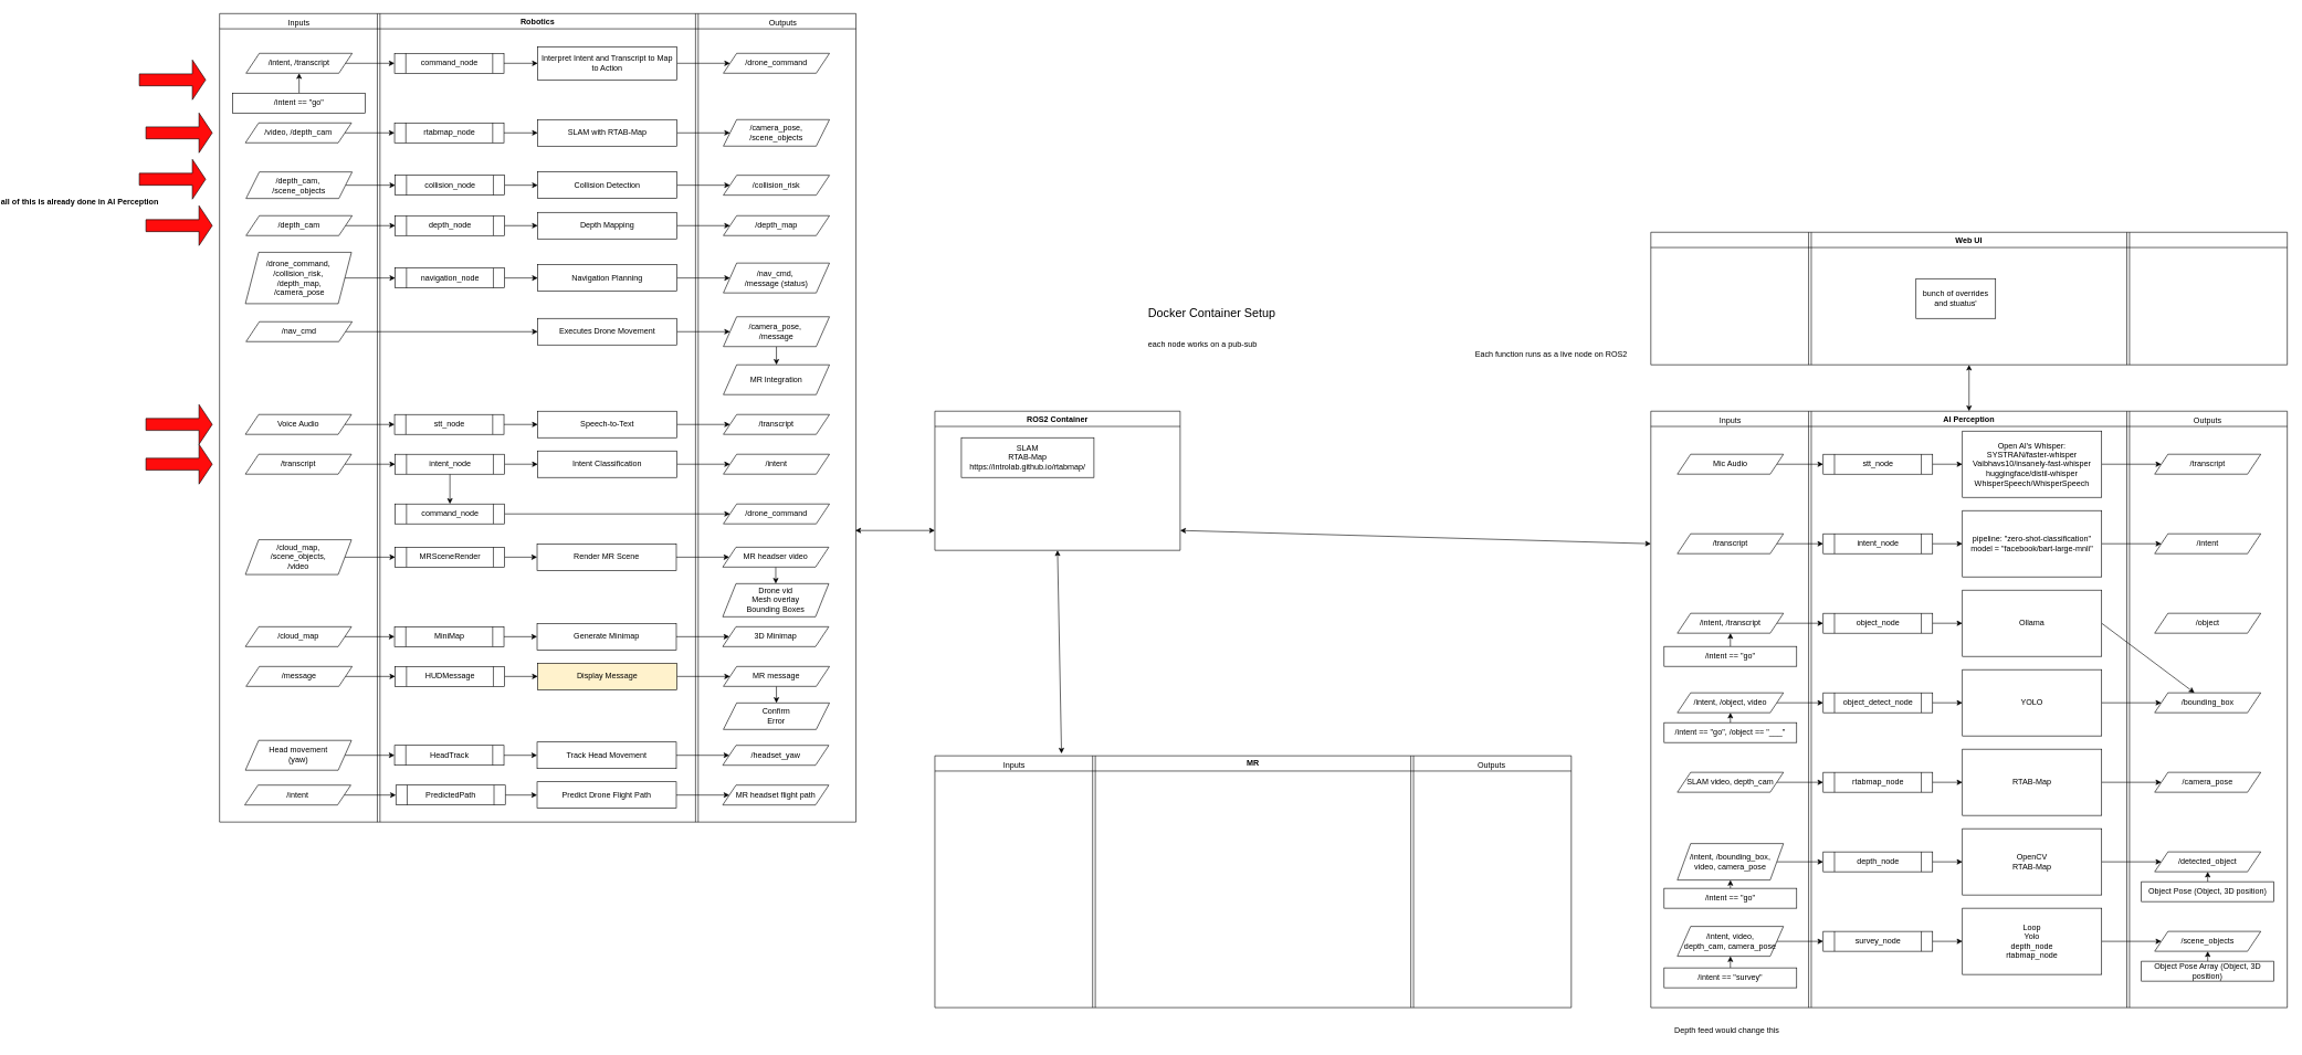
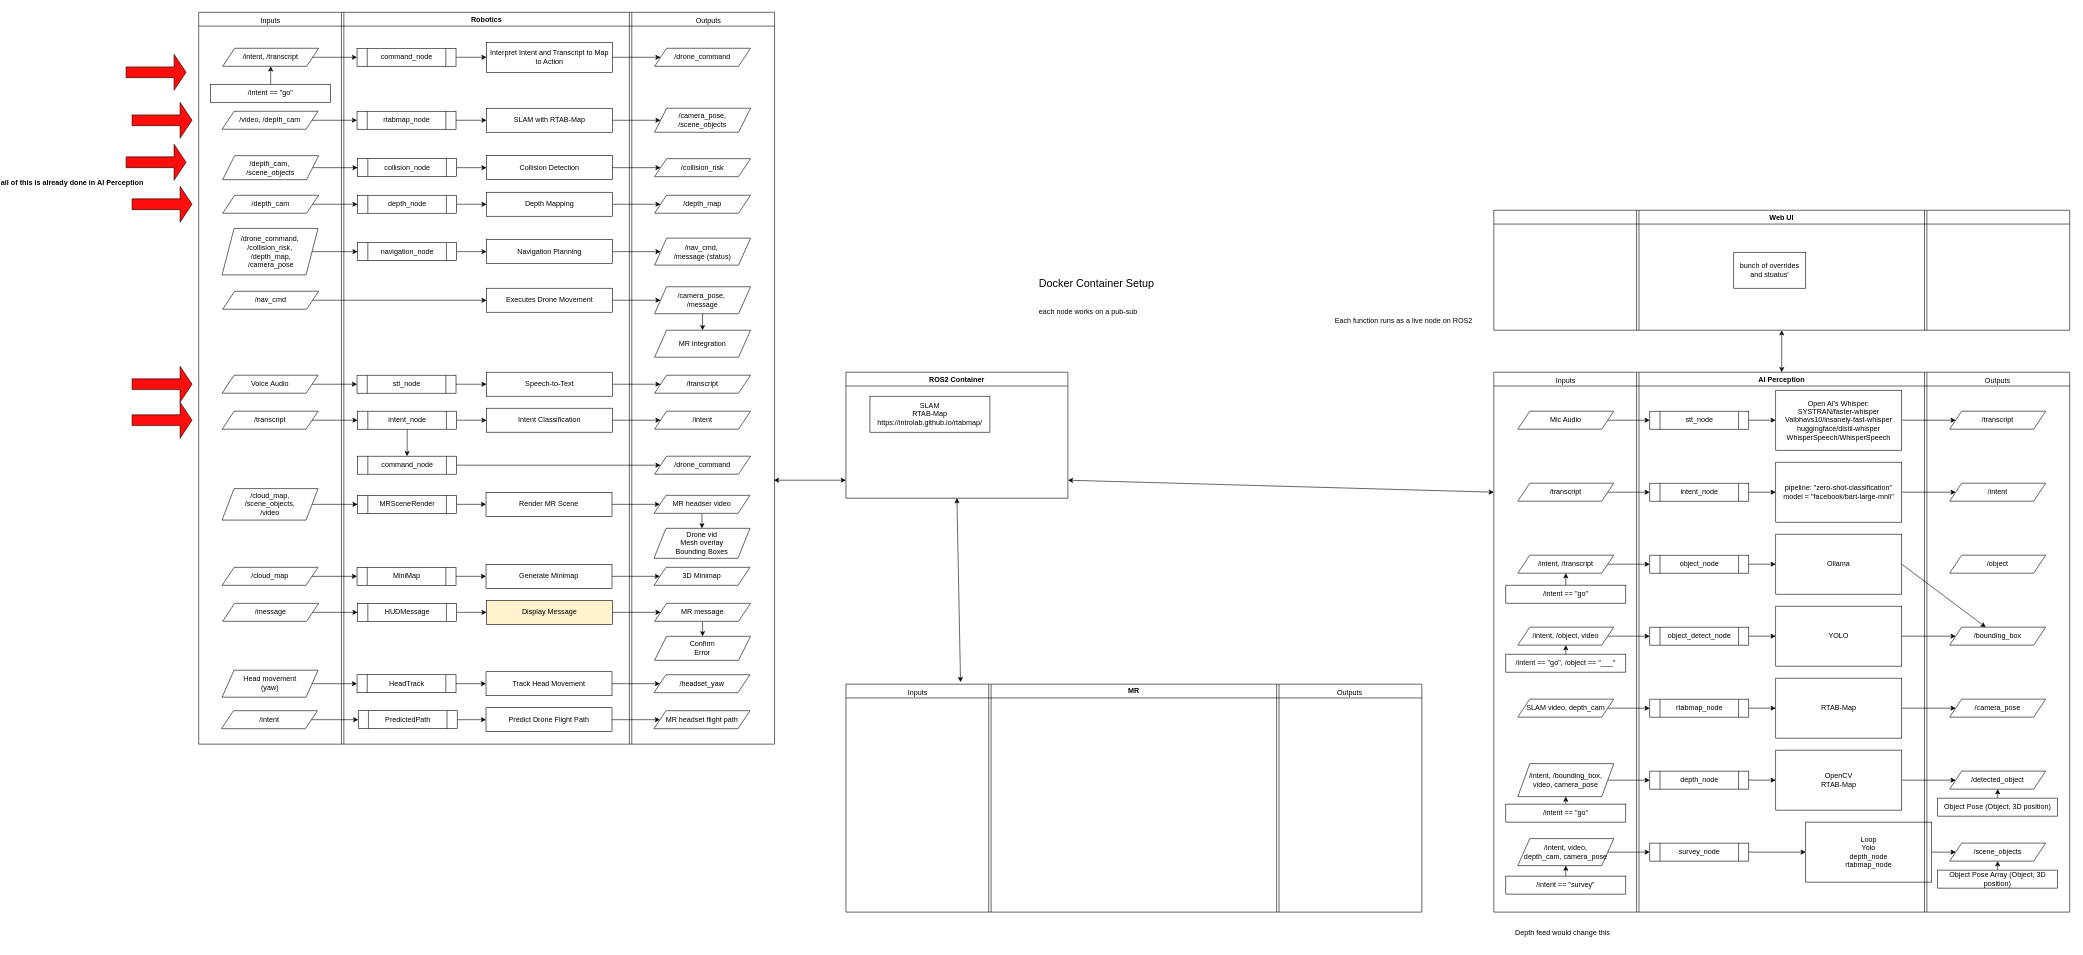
- <mxCell id="52" value="&lt;div&gt;Loop&lt;/div&gt;&lt;div&gt;Yolo&lt;/div&gt;&lt;div&gt;depth_node&lt;/div&gt;&lt;div&gt;rtabmap_node&lt;/div&gt;" style="rounded=0;whiteSpace=wrap;html=1;align=center;" parent="4" vertex="1"><mxGeometry x="470" y="750" width="210" height="100" as="geometry" /></mxCell>
+ <mxCell id="52" value="&lt;div&gt;Loop&lt;/div&gt;&lt;div&gt;Yolo&lt;/div&gt;&lt;div&gt;depth_node&lt;/div&gt;&lt;div&gt;rtabmap_node&lt;/div&gt;" style="rounded=0;whiteSpace=wrap;html=1;align=center;" parent="4" vertex="1"><mxGeometry x="520" y="750" width="210" height="100" as="geometry" /></mxCell>
